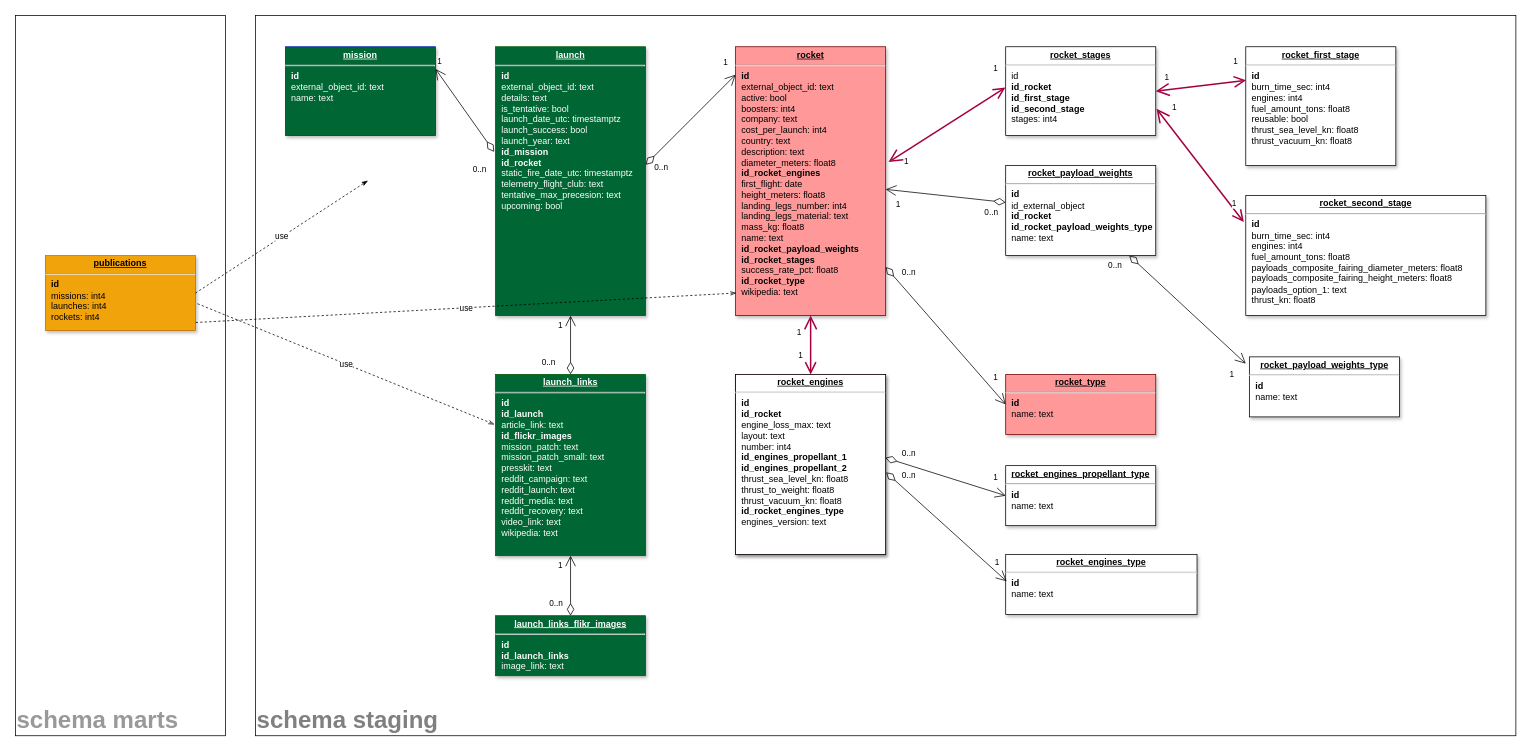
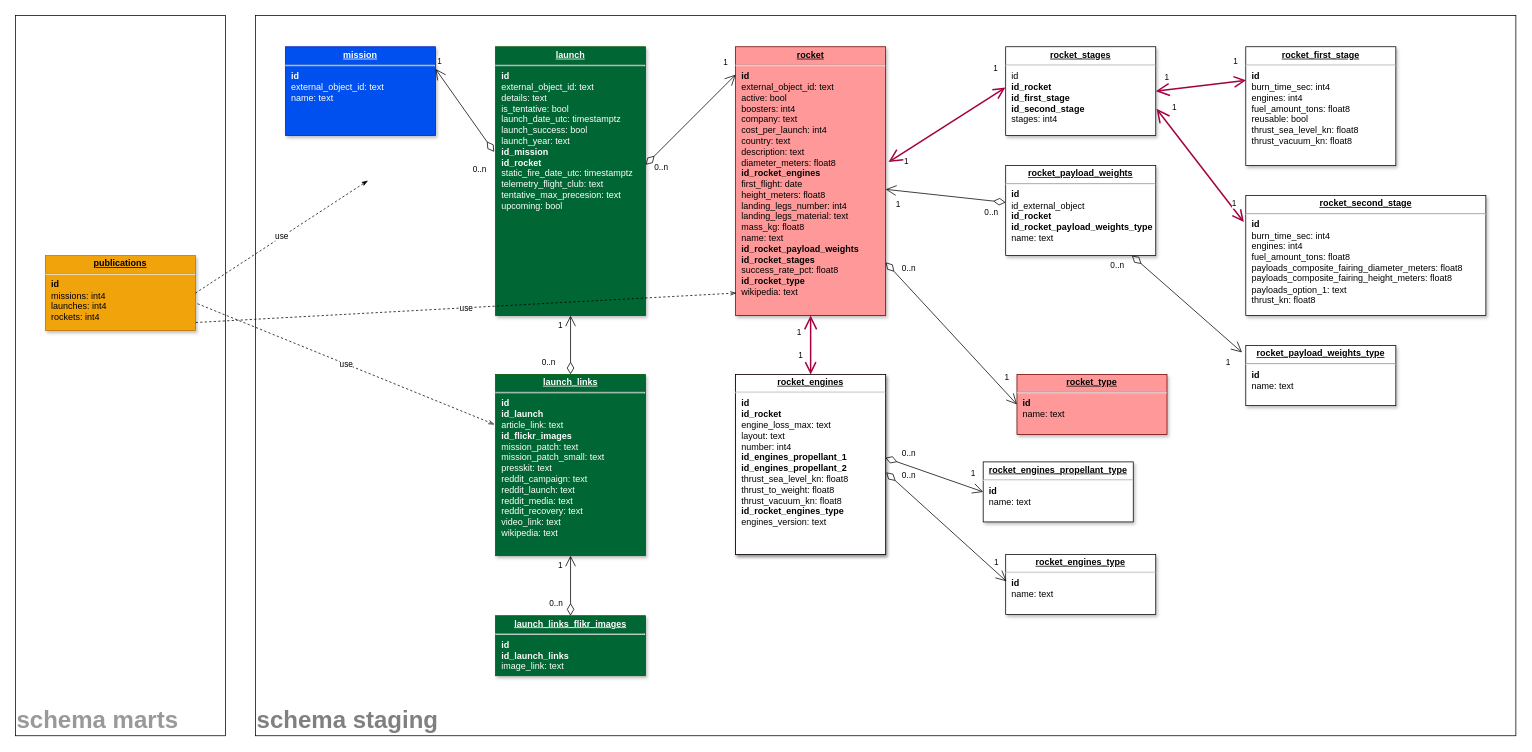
- <mxCell id="35" value="&lt;p style=&quot;margin: 0px; margin-top: 4px; text-align: center; text-decoration: underline;&quot;&gt;&lt;strong&gt;mission&lt;/strong&gt;&lt;/p&gt;&lt;hr&gt;&lt;p style=&quot;margin: 0px; margin-left: 8px;&quot;&gt;&lt;b&gt;id&lt;/b&gt;&lt;/p&gt;&lt;p style=&quot;margin: 0px; margin-left: 8px;&quot;&gt;external_object_id: text&lt;br&gt;&lt;/p&gt;&lt;p style=&quot;margin: 0px; margin-left: 8px;&quot;&gt;name: text&lt;/p&gt;" style="verticalAlign=top;align=left;overflow=fill;fontSize=12;fontFamily=Helvetica;html=1;strokeColor=#001DBC;shadow=1;fillColor=#006633;fontColor=#ffffff;" parent="1" vertex="1"><mxGeometry x="380" y="61.64" width="200" height="118.36" as="geometry" /></mxCell>
+ <mxCell id="35" value="&lt;p style=&quot;margin: 0px; margin-top: 4px; text-align: center; text-decoration: underline;&quot;&gt;&lt;strong&gt;mission&lt;/strong&gt;&lt;/p&gt;&lt;hr&gt;&lt;p style=&quot;margin: 0px; margin-left: 8px;&quot;&gt;&lt;b&gt;id&lt;/b&gt;&lt;/p&gt;&lt;p style=&quot;margin: 0px; margin-left: 8px;&quot;&gt;external_object_id: text&lt;br&gt;&lt;/p&gt;&lt;p style=&quot;margin: 0px; margin-left: 8px;&quot;&gt;name: text&lt;/p&gt;" style="verticalAlign=top;align=left;overflow=fill;fontSize=12;fontFamily=Helvetica;html=1;strokeColor=#001DBC;shadow=1;fillColor=#0050ef;fontColor=#ffffff;" parent="1" vertex="1"><mxGeometry x="380" y="61.64" width="200" height="118.36" as="geometry" /></mxCell>
- <mxCell id="9" value="&lt;p style=&quot;margin: 0px; margin-top: 4px; text-align: center; text-decoration: underline;&quot;&gt;&lt;strong&gt;rocket_payload_weights_type&lt;/strong&gt;&lt;/p&gt;&lt;hr&gt;&lt;p style=&quot;margin: 0px; margin-left: 8px;&quot;&gt;&lt;b&gt;id&lt;/b&gt;&lt;/p&gt;&lt;p style=&quot;margin: 0px; margin-left: 8px;&quot;&gt;&lt;span style=&quot;background-color: initial;&quot;&gt;name: text&lt;/span&gt;&lt;br&gt;&lt;/p&gt;" style="verticalAlign=top;align=left;overflow=fill;fontSize=12;fontFamily=Helvetica;html=1;shadow=1;" parent="1" vertex="1"><mxGeometry x="1665" y="475" width="200" height="80" as="geometry" /></mxCell>
+ <mxCell id="9" value="&lt;p style=&quot;margin: 0px; margin-top: 4px; text-align: center; text-decoration: underline;&quot;&gt;&lt;strong&gt;rocket_payload_weights_type&lt;/strong&gt;&lt;/p&gt;&lt;hr&gt;&lt;p style=&quot;margin: 0px; margin-left: 8px;&quot;&gt;&lt;b&gt;id&lt;/b&gt;&lt;/p&gt;&lt;p style=&quot;margin: 0px; margin-left: 8px;&quot;&gt;&lt;span style=&quot;background-color: initial;&quot;&gt;name: text&lt;/span&gt;&lt;br&gt;&lt;/p&gt;" style="verticalAlign=top;align=left;overflow=fill;fontSize=12;fontFamily=Helvetica;html=1;shadow=1;" parent="1" vertex="1"><mxGeometry x="1660" y="460" width="200" height="80" as="geometry" /></mxCell>
- <mxCell id="13" value="&lt;p style=&quot;margin: 0px; margin-top: 4px; text-align: center; text-decoration: underline;&quot;&gt;&lt;strong&gt;rocket_type&lt;/strong&gt;&lt;/p&gt;&lt;hr&gt;&lt;p style=&quot;margin: 0px; margin-left: 8px;&quot;&gt;&lt;b&gt;id&lt;/b&gt;&lt;/p&gt;&lt;p style=&quot;margin: 0px; margin-left: 8px;&quot;&gt;&lt;span style=&quot;background-color: initial;&quot;&gt;name: text&lt;/span&gt;&lt;br&gt;&lt;/p&gt;" style="verticalAlign=top;align=left;overflow=fill;fontSize=12;fontFamily=Helvetica;html=1;strokeColor=#6F0000;shadow=1;fillColor=#FF9999;fontColor=#000000;" parent="1" vertex="1"><mxGeometry x="1340" y="498.36" width="200" height="80" as="geometry" /></mxCell>
+ <mxCell id="13" value="&lt;p style=&quot;margin: 0px; margin-top: 4px; text-align: center; text-decoration: underline;&quot;&gt;&lt;strong&gt;rocket_type&lt;/strong&gt;&lt;/p&gt;&lt;hr&gt;&lt;p style=&quot;margin: 0px; margin-left: 8px;&quot;&gt;&lt;b&gt;id&lt;/b&gt;&lt;/p&gt;&lt;p style=&quot;margin: 0px; margin-left: 8px;&quot;&gt;&lt;span style=&quot;background-color: initial;&quot;&gt;name: text&lt;/span&gt;&lt;br&gt;&lt;/p&gt;" style="verticalAlign=top;align=left;overflow=fill;fontSize=12;fontFamily=Helvetica;html=1;strokeColor=#6F0000;shadow=1;fillColor=#FF9999;fontColor=#000000;" parent="1" vertex="1"><mxGeometry x="1355" y="498.36" width="200" height="80" as="geometry" /></mxCell>
- <mxCell id="10" value="&lt;p style=&quot;margin: 0px; margin-top: 4px; text-align: center; text-decoration: underline;&quot;&gt;&lt;strong&gt;rocket_engines_propellant_type&lt;/strong&gt;&lt;/p&gt;&lt;hr&gt;&lt;p style=&quot;margin: 0px; margin-left: 8px;&quot;&gt;&lt;b&gt;id&lt;/b&gt;&lt;/p&gt;&lt;p style=&quot;margin: 0px; margin-left: 8px;&quot;&gt;&lt;span style=&quot;background-color: initial;&quot;&gt;name: text&lt;/span&gt;&lt;br&gt;&lt;/p&gt;" style="verticalAlign=top;align=left;overflow=fill;fontSize=12;fontFamily=Helvetica;html=1;shadow=1;" parent="1" vertex="1"><mxGeometry x="1340" y="620" width="200" height="80" as="geometry" /></mxCell>
+ <mxCell id="10" value="&lt;p style=&quot;margin: 0px; margin-top: 4px; text-align: center; text-decoration: underline;&quot;&gt;&lt;strong&gt;rocket_engines_propellant_type&lt;/strong&gt;&lt;/p&gt;&lt;hr&gt;&lt;p style=&quot;margin: 0px; margin-left: 8px;&quot;&gt;&lt;b&gt;id&lt;/b&gt;&lt;/p&gt;&lt;p style=&quot;margin: 0px; margin-left: 8px;&quot;&gt;&lt;span style=&quot;background-color: initial;&quot;&gt;name: text&lt;/span&gt;&lt;br&gt;&lt;/p&gt;" style="verticalAlign=top;align=left;overflow=fill;fontSize=12;fontFamily=Helvetica;html=1;shadow=1;" parent="1" vertex="1"><mxGeometry x="1310" y="615" width="200" height="80" as="geometry" /></mxCell>
- <mxCell id="11" value="&lt;p style=&quot;margin: 0px; margin-top: 4px; text-align: center; text-decoration: underline;&quot;&gt;&lt;strong&gt;rocket_engines_type&lt;/strong&gt;&lt;/p&gt;&lt;hr&gt;&lt;p style=&quot;margin: 0px; margin-left: 8px;&quot;&gt;&lt;b&gt;id&lt;/b&gt;&lt;/p&gt;&lt;p style=&quot;margin: 0px; margin-left: 8px;&quot;&gt;&lt;span style=&quot;background-color: initial;&quot;&gt;name: text&lt;/span&gt;&lt;br&gt;&lt;/p&gt;" style="verticalAlign=top;align=left;overflow=fill;fontSize=12;fontFamily=Helvetica;html=1;shadow=1;" parent="1" vertex="1"><mxGeometry x="1340" y="738.36" width="255" height="80" as="geometry" /></mxCell>
+ <mxCell id="11" value="&lt;p style=&quot;margin: 0px; margin-top: 4px; text-align: center; text-decoration: underline;&quot;&gt;&lt;strong&gt;rocket_engines_type&lt;/strong&gt;&lt;/p&gt;&lt;hr&gt;&lt;p style=&quot;margin: 0px; margin-left: 8px;&quot;&gt;&lt;b&gt;id&lt;/b&gt;&lt;/p&gt;&lt;p style=&quot;margin: 0px; margin-left: 8px;&quot;&gt;&lt;span style=&quot;background-color: initial;&quot;&gt;name: text&lt;/span&gt;&lt;br&gt;&lt;/p&gt;" style="verticalAlign=top;align=left;overflow=fill;fontSize=12;fontFamily=Helvetica;html=1;shadow=1;" parent="1" vertex="1"><mxGeometry x="1340" y="738.36" width="200" height="80" as="geometry" /></mxCell>
